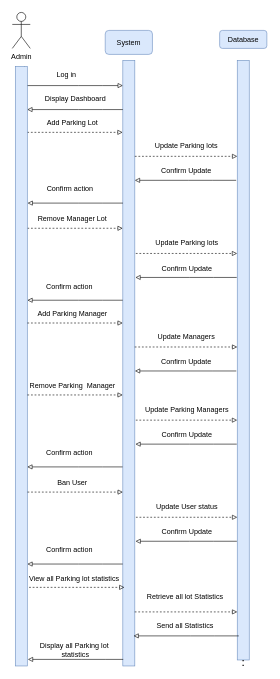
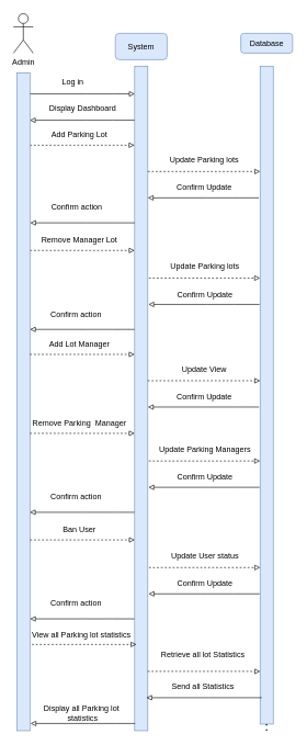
- <mxCell id="26" value="Add Parking Manager" style="text;html=1;align=center;verticalAlign=middle;resizable=0;points=[];autosize=1;strokeColor=none;fillColor=none;" parent="1" vertex="1"><mxGeometry x="50.18" y="508" width="140" height="30" as="geometry" /></mxCell>
+ <mxCell id="26" value="Add Lot Manager" style="text;html=1;align=center;verticalAlign=middle;resizable=0;points=[];autosize=1;strokeColor=none;fillColor=none;" parent="1" vertex="1"><mxGeometry x="50.18" y="508" width="140" height="30" as="geometry" /></mxCell>
- <mxCell id="28" value="Update Managers" style="text;html=1;align=center;verticalAlign=middle;resizable=0;points=[];autosize=1;strokeColor=none;fillColor=none;" parent="1" vertex="1"><mxGeometry x="250.18" y="546" width="120" height="30" as="geometry" /></mxCell>
+ <mxCell id="28" value="Update View" style="text;html=1;align=center;verticalAlign=middle;resizable=0;points=[];autosize=1;strokeColor=none;fillColor=none;" parent="1" vertex="1"><mxGeometry x="250.18" y="546" width="120" height="30" as="geometry" /></mxCell>
